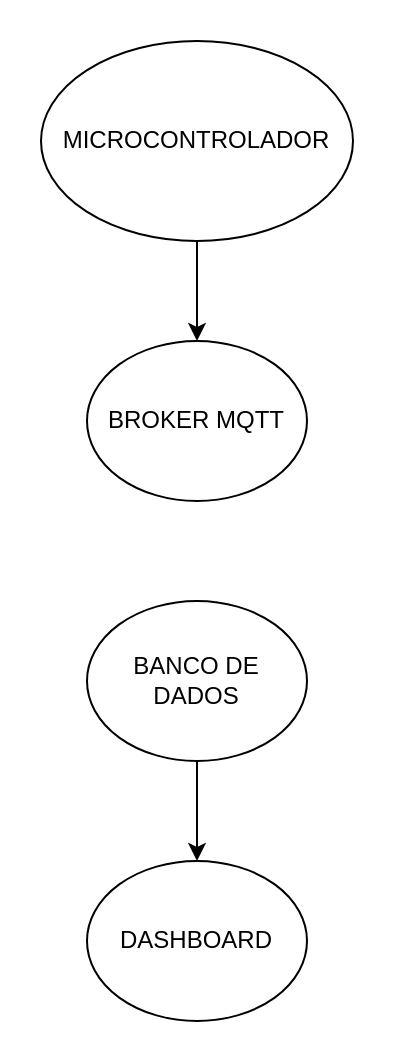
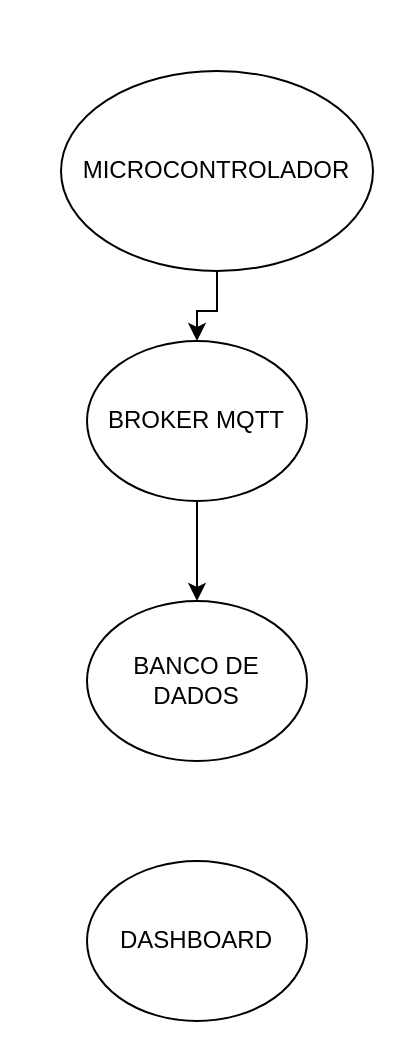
- <mxCell id="3" value="MICROCONTROLADOR" style="ellipse;whiteSpace=wrap;html=1;" parent="1" vertex="1"><mxGeometry x="20" y="20" width="156" height="100" as="geometry" /></mxCell>
+ <mxCell id="3" value="MICROCONTROLADOR" style="ellipse;whiteSpace=wrap;html=1;" parent="1" vertex="1"><mxGeometry x="30" y="35" width="156" height="100" as="geometry" /></mxCell>
+ <mxCell id="4" style="edgeStyle=none;html=1;entryX=0.5;entryY=0;entryDx=0;entryDy=0;" edge="1" parent="1" source="5" target="7"><mxGeometry relative="1" as="geometry" /></mxCell>
- <mxCell id="6" value="" style="edgeStyle=orthogonalEdgeStyle;rounded=0;orthogonalLoop=1;jettySize=auto;html=1;" parent="1" source="7" target="8" edge="1"><mxGeometry relative="1" as="geometry" /></mxCell>
